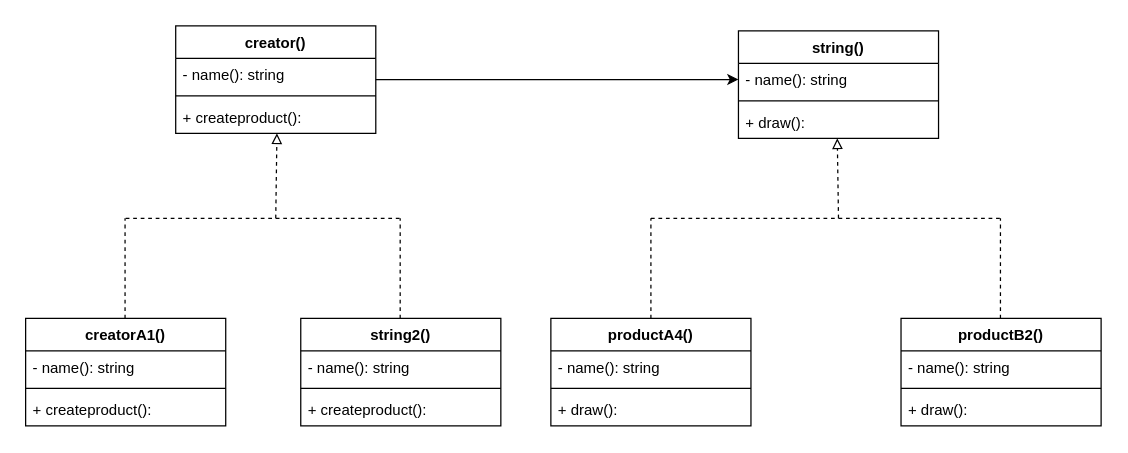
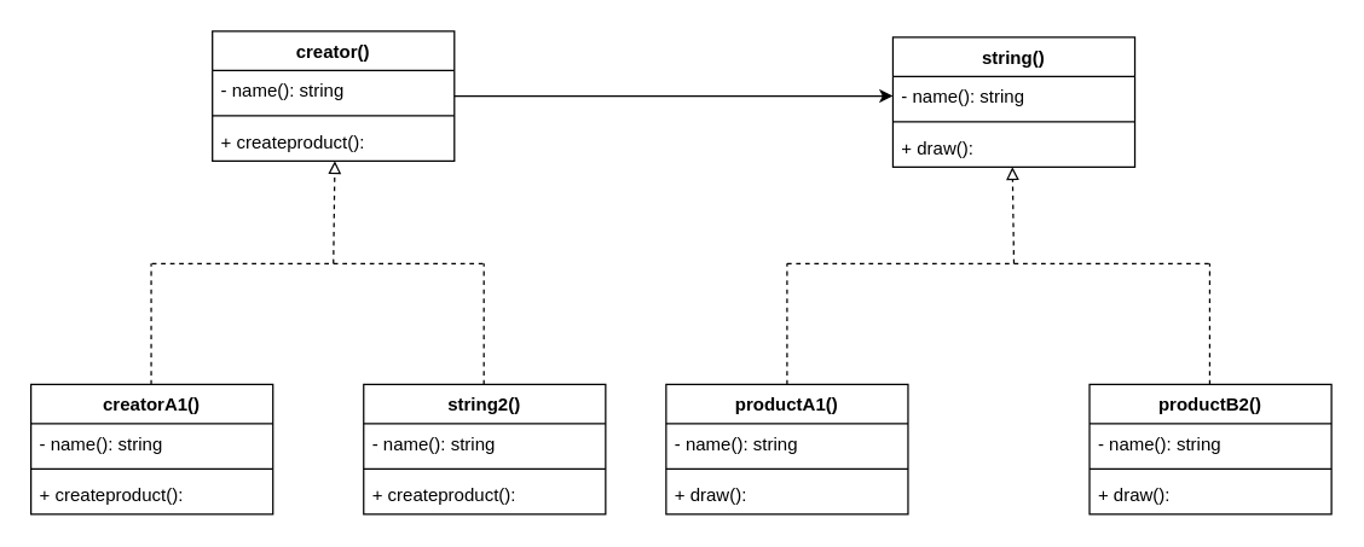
- <mxCell id="6" value="productA4()" style="swimlane;fontStyle=1;align=center;verticalAlign=top;childLayout=stackLayout;horizontal=1;startSize=26;horizontalStack=0;resizeParent=1;resizeParentMax=0;resizeLast=0;collapsible=1;marginBottom=0;whiteSpace=wrap;html=1;" vertex="1" parent="1"><mxGeometry x="440" y="254" width="160" height="86" as="geometry" /></mxCell>
+ <mxCell id="6" value="productA1()" style="swimlane;fontStyle=1;align=center;verticalAlign=top;childLayout=stackLayout;horizontal=1;startSize=26;horizontalStack=0;resizeParent=1;resizeParentMax=0;resizeLast=0;collapsible=1;marginBottom=0;whiteSpace=wrap;html=1;" vertex="1" parent="1"><mxGeometry x="440" y="254" width="160" height="86" as="geometry" /></mxCell>
